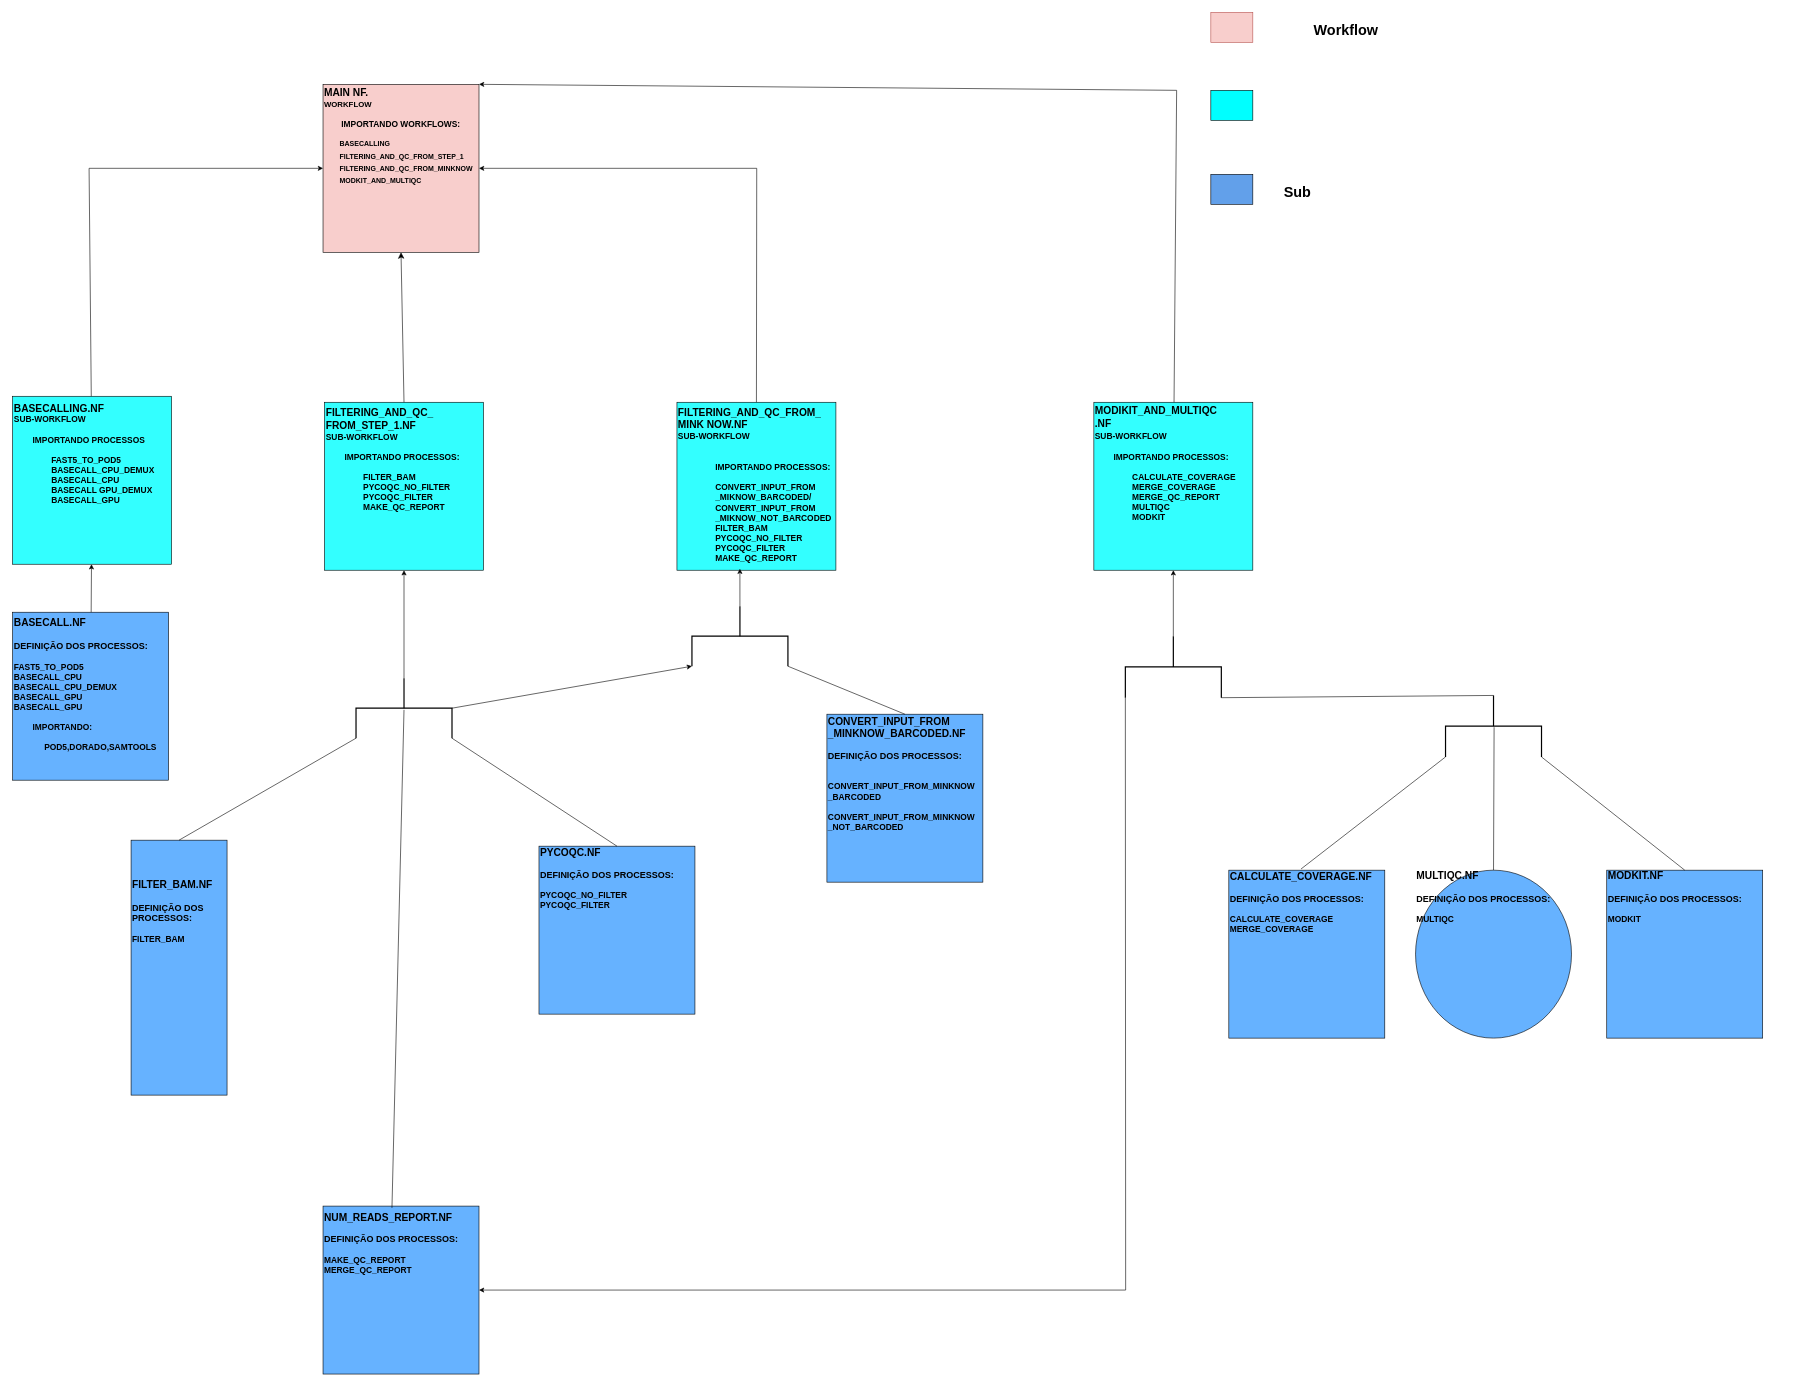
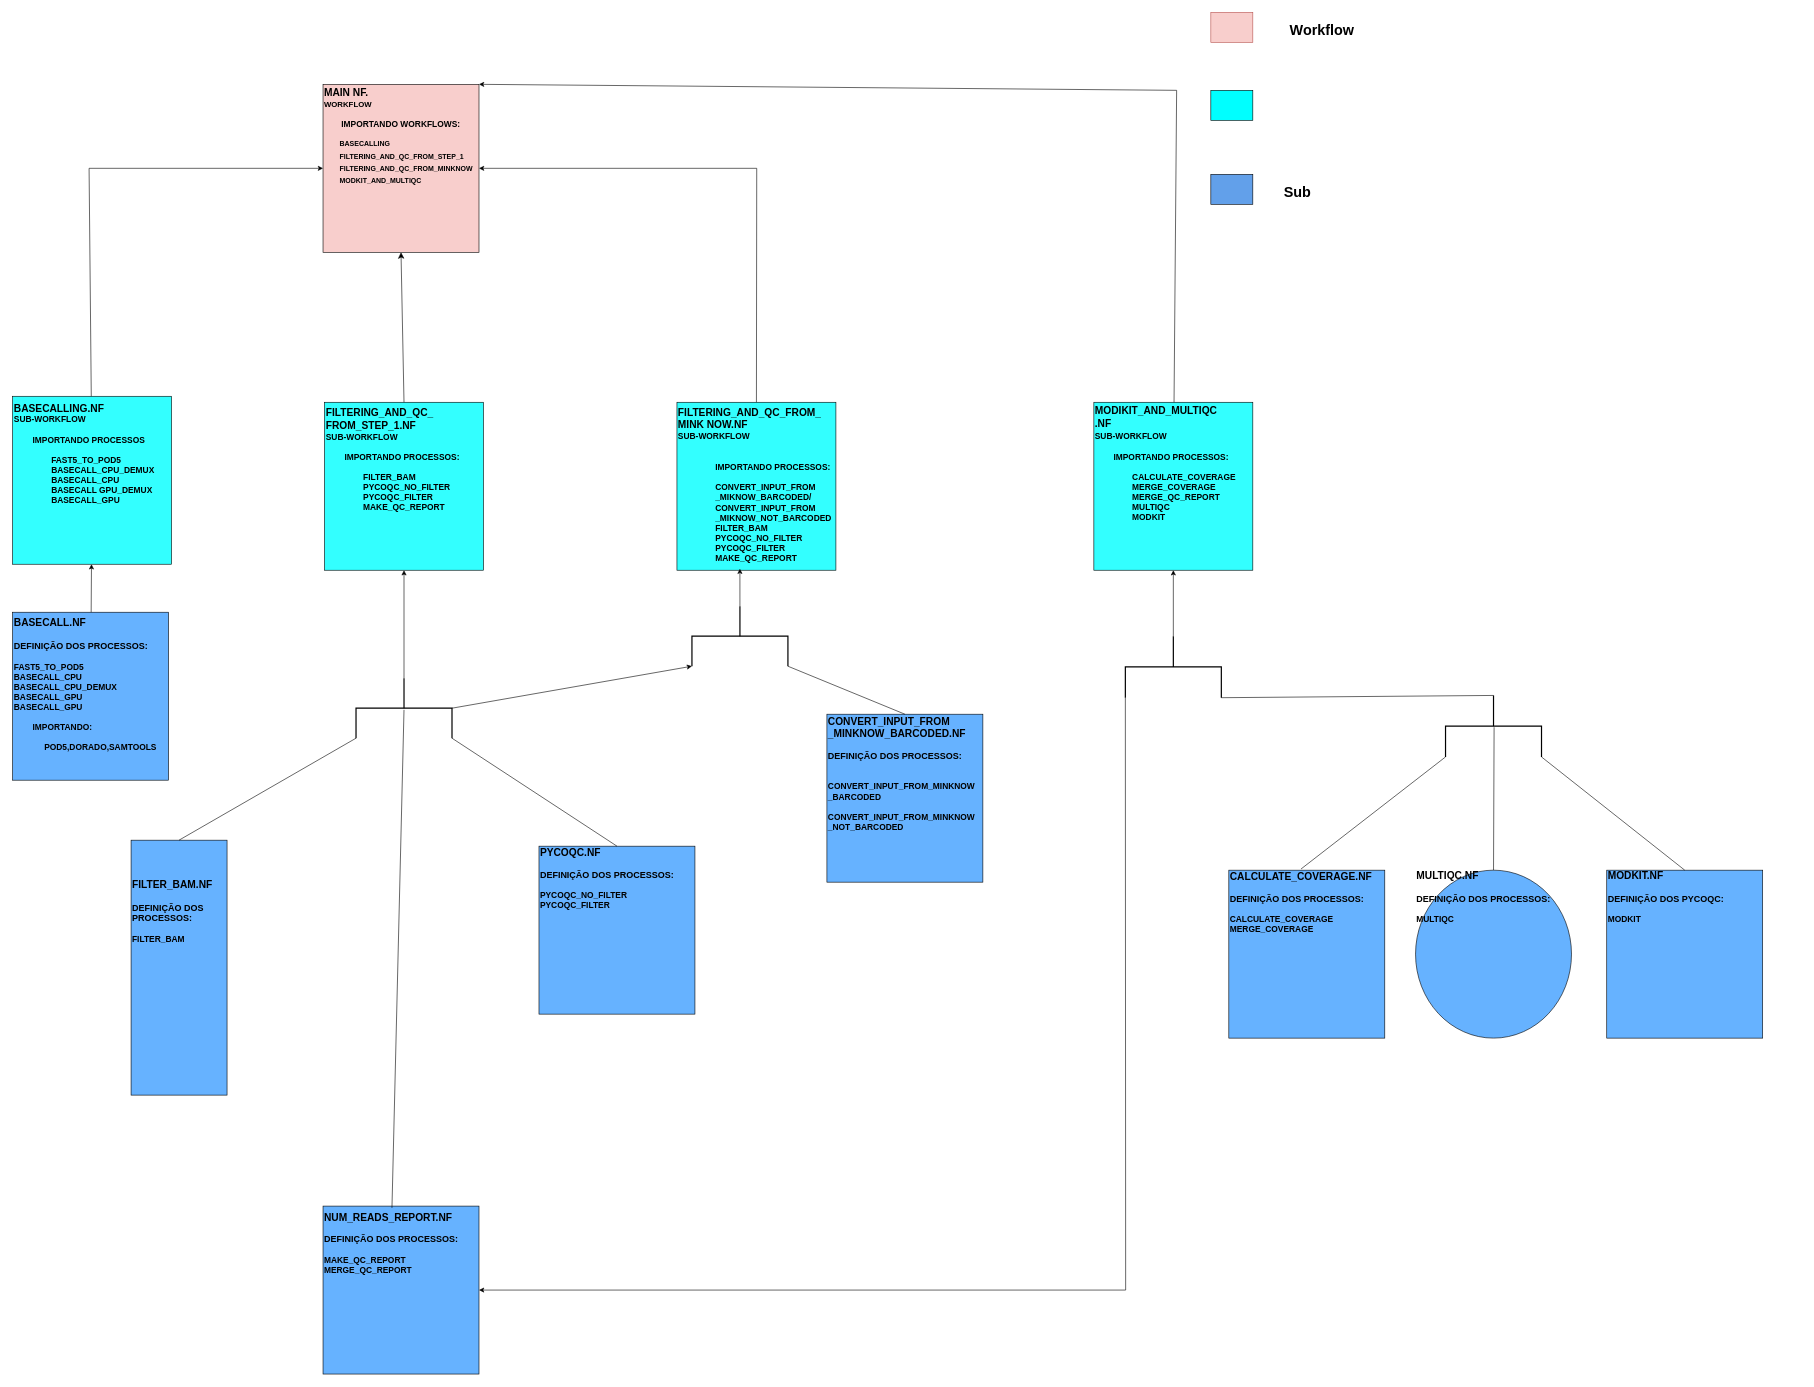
- <mxCell id="17" value="&lt;font style=&quot;font-size: 24px;&quot;&gt;&lt;b&gt;Workflow&lt;/b&gt;&lt;span data-end=&quot;675&quot; data-start=&quot;642&quot;&gt;&lt;br&gt;&lt;/span&gt;&lt;/font&gt;" style="text;html=1;align=center;verticalAlign=middle;resizable=1;points=[];autosize=1;strokeColor=none;fillColor=none;movable=1;rotatable=1;deletable=1;editable=1;locked=0;connectable=1;" parent="1" vertex="1"><mxGeometry x="2178" y="30" width="130" height="40" as="geometry" /></mxCell>
+ <mxCell id="17" value="&lt;font style=&quot;font-size: 24px;&quot;&gt;&lt;b&gt;Workflow&lt;/b&gt;&lt;span data-end=&quot;675&quot; data-start=&quot;642&quot;&gt;&lt;br&gt;&lt;/span&gt;&lt;/font&gt;" style="text;html=1;align=center;verticalAlign=middle;resizable=1;points=[];autosize=1;strokeColor=none;fillColor=none;movable=1;rotatable=1;deletable=1;editable=1;locked=0;connectable=1;" parent="1" vertex="1"><mxGeometry x="2138" y="30" width="130" height="40" as="geometry" /></mxCell>
- <mxCell id="7" value="&lt;div&gt;&lt;font style=&quot;font-size: 17px;&quot;&gt;&lt;strong data-end=&quot;480&quot; data-start=&quot;465&quot;&gt;&lt;font&gt;MODKIT.NF&lt;/font&gt;&lt;/strong&gt;&lt;/font&gt;&lt;/div&gt;&lt;div&gt;&lt;font style=&quot;font-size: 15px;&quot;&gt;&lt;strong data-end=&quot;480&quot; data-start=&quot;465&quot;&gt;&lt;font&gt;&lt;br&gt;&lt;/font&gt;&lt;/strong&gt;&lt;/font&gt;&lt;/div&gt;&lt;div&gt;&lt;font style=&quot;font-size: 15px;&quot;&gt;&lt;strong data-end=&quot;480&quot; data-start=&quot;465&quot;&gt;&lt;font&gt;DEFINIÇÃO DOS PROCESSOS:&lt;/font&gt;&lt;/strong&gt;&lt;/font&gt;&lt;/div&gt;&lt;div&gt;&lt;font&gt;&lt;strong data-end=&quot;480&quot; data-start=&quot;465&quot;&gt;&lt;font&gt;&lt;br&gt;&lt;/font&gt;&lt;/strong&gt;&lt;/font&gt;&lt;/div&gt;&lt;div&gt;&lt;font&gt;&lt;strong data-end=&quot;480&quot; data-start=&quot;465&quot;&gt;MODKIT&lt;br&gt;&lt;/strong&gt;&lt;/font&gt;&lt;/div&gt;&lt;div&gt;&lt;font&gt;&lt;strong data-end=&quot;480&quot; data-start=&quot;465&quot;&gt;&lt;font&gt;&lt;span style=&quot;white-space: pre;&quot;&gt;&lt;br&gt;&lt;/span&gt;&lt;/font&gt;&lt;/strong&gt;&lt;/font&gt;&lt;/div&gt;&lt;div&gt;&lt;font&gt;&lt;strong data-end=&quot;480&quot; data-start=&quot;465&quot;&gt;&lt;font&gt;&lt;font&gt;&lt;span style=&quot;white-space: pre;&quot;&gt;&#09;&lt;/span&gt;&lt;span style=&quot;white-space: pre;&quot;&gt;&#09;&lt;/span&gt;&lt;span style=&quot;white-space: pre;&quot;&gt;&#09;&lt;/span&gt;&lt;span style=&quot;white-space: pre;&quot;&gt;&#09;&lt;/span&gt;&lt;span style=&quot;white-space: pre;&quot;&gt;&#09;&lt;/span&gt;&lt;span style=&quot;white-space: pre;&quot;&gt;&#09;&lt;/span&gt;&lt;span style=&quot;white-space: pre;&quot;&gt;&#09;&lt;/span&gt;&lt;span style=&quot;white-space: pre;&quot;&gt;&#09;&lt;/span&gt;&lt;span style=&quot;white-space: pre;&quot;&gt;&#09;&lt;/span&gt;&lt;span style=&quot;white-space: pre;&quot;&gt;&#09;&lt;/span&gt;&lt;span style=&quot;white-space: pre;&quot;&gt;&#09;&lt;/span&gt;&lt;br&gt;&lt;/font&gt;&lt;/font&gt;&lt;/strong&gt;&lt;/font&gt;&lt;/div&gt;&lt;div&gt;&lt;font&gt;&lt;strong data-end=&quot;480&quot; data-start=&quot;465&quot;&gt;&lt;font&gt;&lt;font&gt;&lt;span style=&quot;white-space: pre;&quot;&gt;&lt;br&gt;&lt;/span&gt;&lt;/font&gt;&lt;/font&gt;&lt;/strong&gt;&lt;/font&gt;&lt;/div&gt;&lt;div&gt;&lt;font&gt;&lt;strong data-end=&quot;480&quot; data-start=&quot;465&quot;&gt;&lt;font&gt;&lt;font&gt;&lt;span style=&quot;white-space: pre;&quot;&gt;&lt;br&gt;&lt;/span&gt;&lt;/font&gt;&lt;/font&gt;&lt;/strong&gt;&lt;/font&gt;&lt;/div&gt;&lt;div&gt;&lt;font&gt;&lt;strong data-end=&quot;480&quot; data-start=&quot;465&quot;&gt;&lt;font&gt;&lt;font&gt;&lt;span style=&quot;white-space: pre;&quot;&gt;&lt;br&gt;&lt;/span&gt;&lt;/font&gt;&lt;/font&gt;&lt;/strong&gt;&lt;/font&gt;&lt;/div&gt;&lt;div&gt;&lt;font&gt;&lt;strong data-end=&quot;480&quot; data-start=&quot;465&quot;&gt;&lt;font&gt;&lt;font&gt;&lt;span style=&quot;white-space: pre;&quot;&gt;&lt;br&gt;&lt;/span&gt;&lt;/font&gt;&lt;/font&gt;&lt;/strong&gt;&lt;/font&gt;&lt;/div&gt;&lt;div&gt;&lt;font&gt;&lt;strong data-end=&quot;480&quot; data-start=&quot;465&quot;&gt;&lt;font&gt;&lt;font&gt;&lt;span style=&quot;white-space: pre;&quot;&gt;&lt;br&gt;&lt;/span&gt;&lt;/font&gt;&lt;/font&gt;&lt;/strong&gt;&lt;/font&gt;&lt;/div&gt;&lt;div&gt;&lt;font&gt;&lt;strong data-end=&quot;480&quot; data-start=&quot;465&quot;&gt;&lt;font&gt;&lt;font&gt;&lt;span style=&quot;white-space: pre;&quot;&gt;&#09;&lt;/span&gt;&lt;br&gt;&lt;/font&gt;&lt;/font&gt;&lt;/strong&gt;&lt;/font&gt;&lt;/div&gt;&lt;div&gt;&lt;font&gt;&lt;strong data-end=&quot;480&quot; data-start=&quot;465&quot;&gt;&lt;font&gt;&lt;font&gt;&amp;nbsp;&amp;nbsp;&amp;nbsp;&amp;nbsp;&amp;nbsp;&amp;nbsp;&amp;nbsp;&amp;nbsp;&amp;nbsp;&amp;nbsp;&amp;nbsp;&amp;nbsp;&amp;nbsp;&amp;nbsp;&amp;nbsp;&amp;nbsp;&amp;nbsp; &lt;font&gt;&lt;br&gt;&lt;/font&gt;&lt;/font&gt;&lt;/font&gt;&lt;/strong&gt;&lt;/font&gt;&lt;/div&gt;&lt;div&gt;&lt;font&gt;&lt;strong data-end=&quot;480&quot; data-start=&quot;465&quot;&gt;&lt;font&gt;&lt;font&gt;&lt;br&gt;&lt;/font&gt;&lt;/font&gt;&lt;/strong&gt;&lt;/font&gt;&lt;/div&gt;&lt;div&gt;&lt;font&gt;&lt;sup&gt;&lt;strong data-end=&quot;480&quot; data-start=&quot;465&quot;&gt;&lt;span style=&quot;white-space: pre;&quot;&gt;&#09;&lt;/span&gt;&lt;span style=&quot;white-space: pre;&quot;&gt;&#09;&lt;/span&gt;&lt;/strong&gt;&lt;/sup&gt;&lt;/font&gt;&lt;/div&gt;" style="rounded=0;whiteSpace=wrap;html=1;align=left;shadow=0;fillColor=#66B2FF;fontFamily=Helvetica;fontSize=14;fontStyle=0" parent="1" vertex="1"><mxGeometry x="2678" y="1450" width="260" height="280" as="geometry" /></mxCell>
+ <mxCell id="7" value="&lt;div&gt;&lt;font style=&quot;font-size: 17px;&quot;&gt;&lt;strong data-end=&quot;480&quot; data-start=&quot;465&quot;&gt;&lt;font&gt;MODKIT.NF&lt;/font&gt;&lt;/strong&gt;&lt;/font&gt;&lt;/div&gt;&lt;div&gt;&lt;font style=&quot;font-size: 15px;&quot;&gt;&lt;strong data-end=&quot;480&quot; data-start=&quot;465&quot;&gt;&lt;font&gt;&lt;br&gt;&lt;/font&gt;&lt;/strong&gt;&lt;/font&gt;&lt;/div&gt;&lt;div&gt;&lt;font style=&quot;font-size: 15px;&quot;&gt;&lt;strong data-end=&quot;480&quot; data-start=&quot;465&quot;&gt;&lt;font&gt;DEFINIÇÃO DOS PYCOQC:&lt;/font&gt;&lt;/strong&gt;&lt;/font&gt;&lt;/div&gt;&lt;div&gt;&lt;font&gt;&lt;strong data-end=&quot;480&quot; data-start=&quot;465&quot;&gt;&lt;font&gt;&lt;br&gt;&lt;/font&gt;&lt;/strong&gt;&lt;/font&gt;&lt;/div&gt;&lt;div&gt;&lt;font&gt;&lt;strong data-end=&quot;480&quot; data-start=&quot;465&quot;&gt;MODKIT&lt;br&gt;&lt;/strong&gt;&lt;/font&gt;&lt;/div&gt;&lt;div&gt;&lt;font&gt;&lt;strong data-end=&quot;480&quot; data-start=&quot;465&quot;&gt;&lt;font&gt;&lt;span style=&quot;white-space: pre;&quot;&gt;&lt;br&gt;&lt;/span&gt;&lt;/font&gt;&lt;/strong&gt;&lt;/font&gt;&lt;/div&gt;&lt;div&gt;&lt;font&gt;&lt;strong data-end=&quot;480&quot; data-start=&quot;465&quot;&gt;&lt;font&gt;&lt;font&gt;&lt;span style=&quot;white-space: pre;&quot;&gt;&#09;&lt;/span&gt;&lt;span style=&quot;white-space: pre;&quot;&gt;&#09;&lt;/span&gt;&lt;span style=&quot;white-space: pre;&quot;&gt;&#09;&lt;/span&gt;&lt;span style=&quot;white-space: pre;&quot;&gt;&#09;&lt;/span&gt;&lt;span style=&quot;white-space: pre;&quot;&gt;&#09;&lt;/span&gt;&lt;span style=&quot;white-space: pre;&quot;&gt;&#09;&lt;/span&gt;&lt;span style=&quot;white-space: pre;&quot;&gt;&#09;&lt;/span&gt;&lt;span style=&quot;white-space: pre;&quot;&gt;&#09;&lt;/span&gt;&lt;span style=&quot;white-space: pre;&quot;&gt;&#09;&lt;/span&gt;&lt;span style=&quot;white-space: pre;&quot;&gt;&#09;&lt;/span&gt;&lt;span style=&quot;white-space: pre;&quot;&gt;&#09;&lt;/span&gt;&lt;br&gt;&lt;/font&gt;&lt;/font&gt;&lt;/strong&gt;&lt;/font&gt;&lt;/div&gt;&lt;div&gt;&lt;font&gt;&lt;strong data-end=&quot;480&quot; data-start=&quot;465&quot;&gt;&lt;font&gt;&lt;font&gt;&lt;span style=&quot;white-space: pre;&quot;&gt;&lt;br&gt;&lt;/span&gt;&lt;/font&gt;&lt;/font&gt;&lt;/strong&gt;&lt;/font&gt;&lt;/div&gt;&lt;div&gt;&lt;font&gt;&lt;strong data-end=&quot;480&quot; data-start=&quot;465&quot;&gt;&lt;font&gt;&lt;font&gt;&lt;span style=&quot;white-space: pre;&quot;&gt;&lt;br&gt;&lt;/span&gt;&lt;/font&gt;&lt;/font&gt;&lt;/strong&gt;&lt;/font&gt;&lt;/div&gt;&lt;div&gt;&lt;font&gt;&lt;strong data-end=&quot;480&quot; data-start=&quot;465&quot;&gt;&lt;font&gt;&lt;font&gt;&lt;span style=&quot;white-space: pre;&quot;&gt;&lt;br&gt;&lt;/span&gt;&lt;/font&gt;&lt;/font&gt;&lt;/strong&gt;&lt;/font&gt;&lt;/div&gt;&lt;div&gt;&lt;font&gt;&lt;strong data-end=&quot;480&quot; data-start=&quot;465&quot;&gt;&lt;font&gt;&lt;font&gt;&lt;span style=&quot;white-space: pre;&quot;&gt;&lt;br&gt;&lt;/span&gt;&lt;/font&gt;&lt;/font&gt;&lt;/strong&gt;&lt;/font&gt;&lt;/div&gt;&lt;div&gt;&lt;font&gt;&lt;strong data-end=&quot;480&quot; data-start=&quot;465&quot;&gt;&lt;font&gt;&lt;font&gt;&lt;span style=&quot;white-space: pre;&quot;&gt;&lt;br&gt;&lt;/span&gt;&lt;/font&gt;&lt;/font&gt;&lt;/strong&gt;&lt;/font&gt;&lt;/div&gt;&lt;div&gt;&lt;font&gt;&lt;strong data-end=&quot;480&quot; data-start=&quot;465&quot;&gt;&lt;font&gt;&lt;font&gt;&lt;span style=&quot;white-space: pre;&quot;&gt;&#09;&lt;/span&gt;&lt;br&gt;&lt;/font&gt;&lt;/font&gt;&lt;/strong&gt;&lt;/font&gt;&lt;/div&gt;&lt;div&gt;&lt;font&gt;&lt;strong data-end=&quot;480&quot; data-start=&quot;465&quot;&gt;&lt;font&gt;&lt;font&gt;&amp;nbsp;&amp;nbsp;&amp;nbsp;&amp;nbsp;&amp;nbsp;&amp;nbsp;&amp;nbsp;&amp;nbsp;&amp;nbsp;&amp;nbsp;&amp;nbsp;&amp;nbsp;&amp;nbsp;&amp;nbsp;&amp;nbsp;&amp;nbsp;&amp;nbsp; &lt;font&gt;&lt;br&gt;&lt;/font&gt;&lt;/font&gt;&lt;/font&gt;&lt;/strong&gt;&lt;/font&gt;&lt;/div&gt;&lt;div&gt;&lt;font&gt;&lt;strong data-end=&quot;480&quot; data-start=&quot;465&quot;&gt;&lt;font&gt;&lt;font&gt;&lt;br&gt;&lt;/font&gt;&lt;/font&gt;&lt;/strong&gt;&lt;/font&gt;&lt;/div&gt;&lt;div&gt;&lt;font&gt;&lt;sup&gt;&lt;strong data-end=&quot;480&quot; data-start=&quot;465&quot;&gt;&lt;span style=&quot;white-space: pre;&quot;&gt;&#09;&lt;/span&gt;&lt;span style=&quot;white-space: pre;&quot;&gt;&#09;&lt;/span&gt;&lt;/strong&gt;&lt;/sup&gt;&lt;/font&gt;&lt;/div&gt;" style="rounded=0;whiteSpace=wrap;html=1;align=left;shadow=0;fillColor=#66B2FF;fontFamily=Helvetica;fontSize=14;fontStyle=0" parent="1" vertex="1"><mxGeometry x="2678" y="1450" width="260" height="280" as="geometry" /></mxCell>
